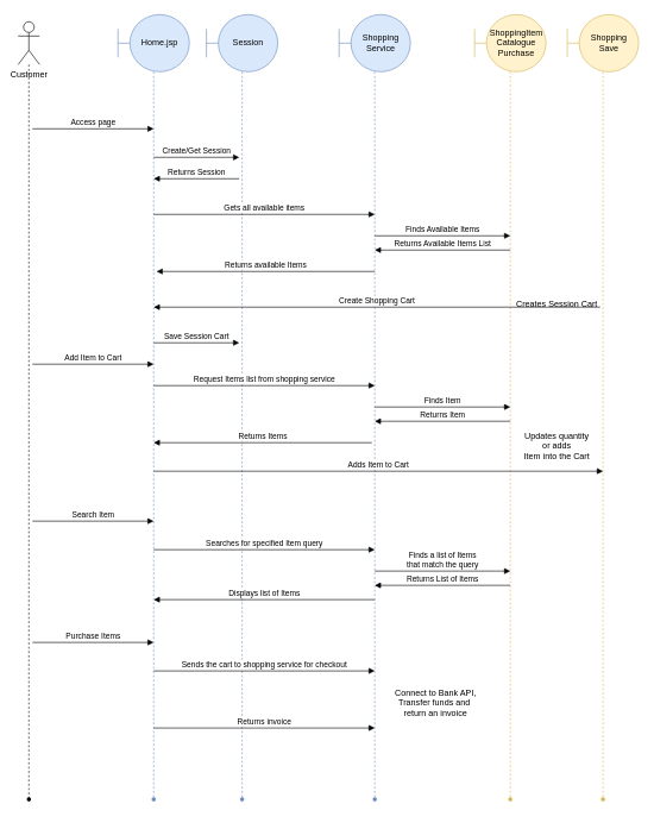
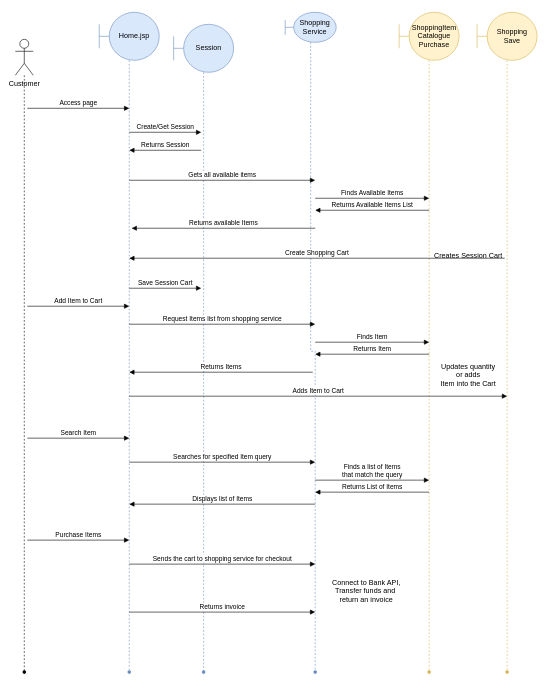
- <mxCell id="11" value="Customer" style="shape=umlActor;verticalLabelPosition=bottom;verticalAlign=top;html=1;" vertex="1" parent="1"><mxGeometry x="25" y="30" width="30" height="60" as="geometry" /></mxCell>
+ <mxCell id="11" value="Customer" style="shape=umlActor;verticalLabelPosition=bottom;verticalAlign=top;html=1;" vertex="1" parent="1"><mxGeometry x="25" y="65" width="30" height="60" as="geometry" /></mxCell>
- <mxCell id="5" value="Session" style="shape=umlBoundary;whiteSpace=wrap;html=1;fillColor=#dae8fc;strokeColor=#6c8ebf;" vertex="1" parent="1"><mxGeometry x="289" y="20" width="100" height="80" as="geometry" /></mxCell>
+ <mxCell id="5" value="Session" style="shape=umlBoundary;whiteSpace=wrap;html=1;fillColor=#dae8fc;strokeColor=#6c8ebf;" vertex="1" parent="1"><mxGeometry x="289" y="40" width="100" height="80" as="geometry" /></mxCell>
- <mxCell id="7" value="Shopping Service" style="shape=umlBoundary;whiteSpace=wrap;html=1;fillColor=#dae8fc;strokeColor=#6c8ebf;" vertex="1" parent="1"><mxGeometry x="475" y="20" width="100" height="80" as="geometry" /></mxCell>
+ <mxCell id="7" value="Shopping Service" style="shape=umlBoundary;whiteSpace=wrap;html=1;fillColor=#dae8fc;strokeColor=#6c8ebf;" vertex="1" parent="1"><mxGeometry x="475" y="20" width="85" height="50" as="geometry" /></mxCell>
